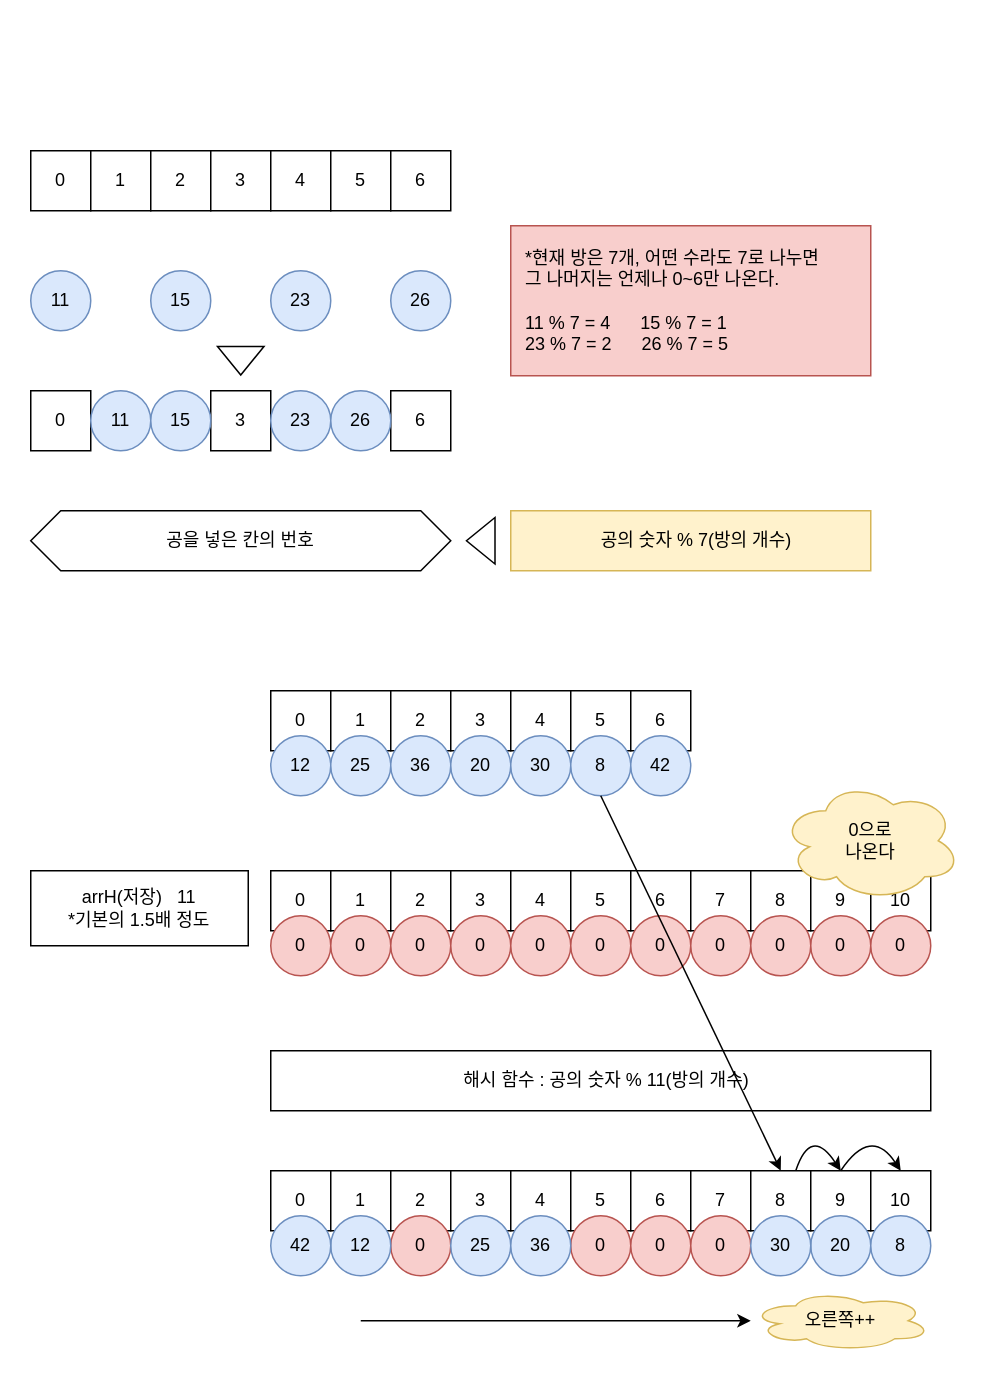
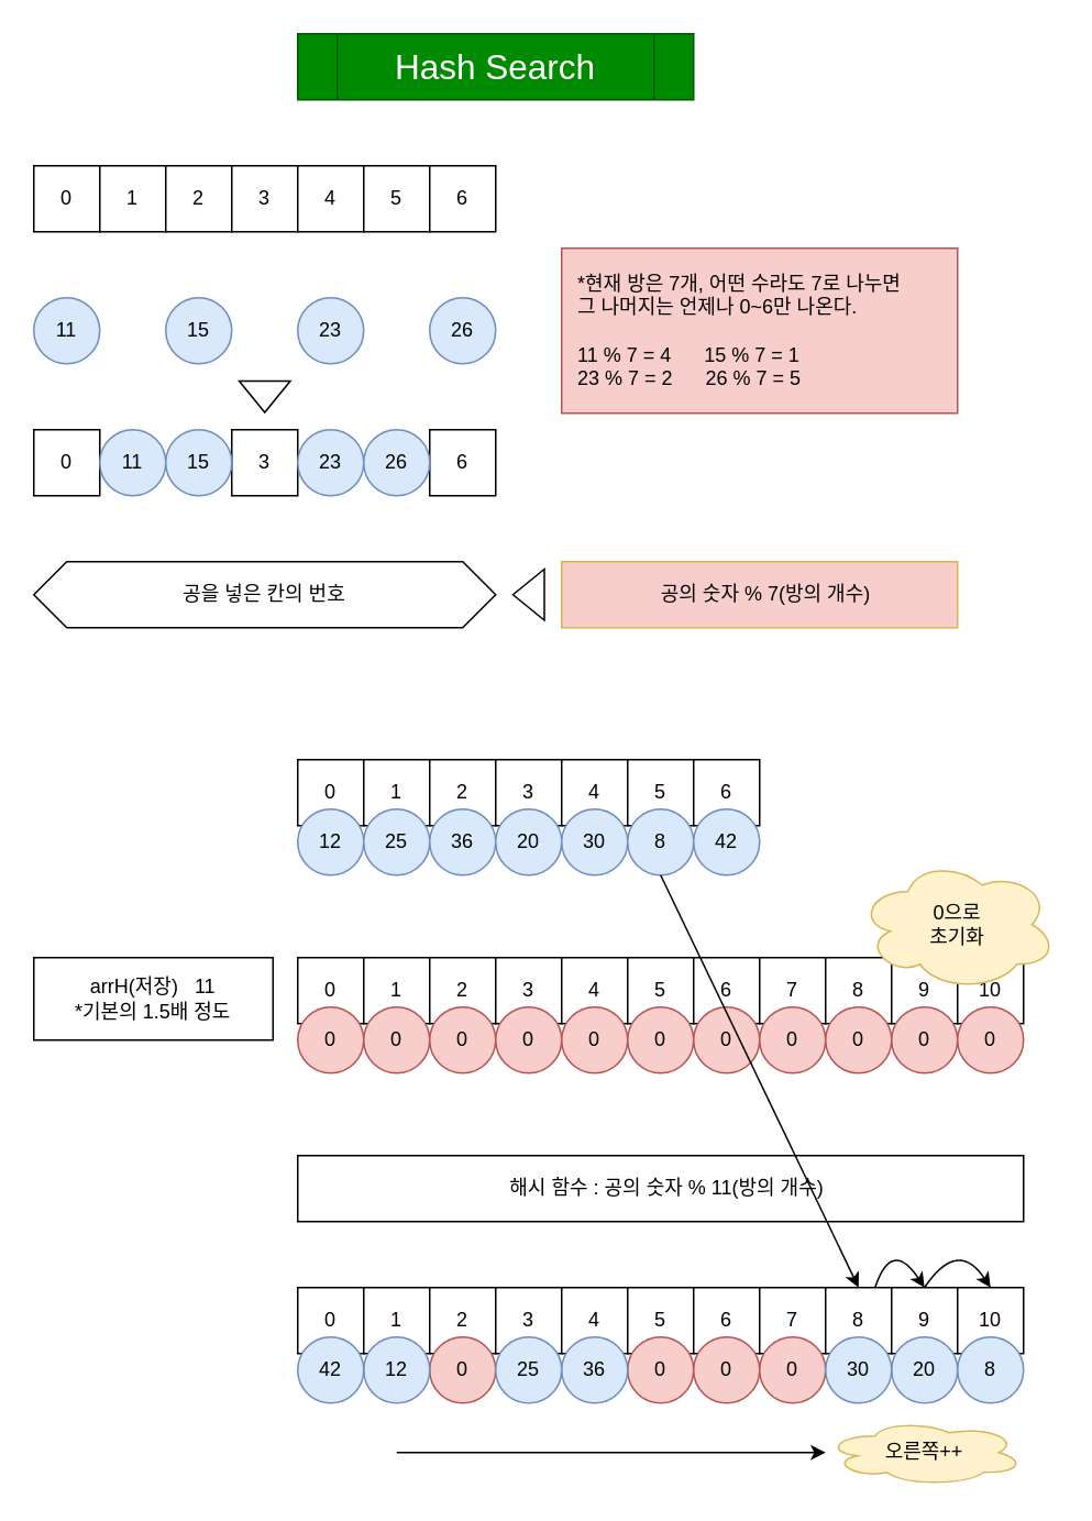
+ <mxCell id="2" value="Hash Search" style="shape=process;whiteSpace=wrap;html=1;backgroundOutline=1;fillColor=#008a00;strokeColor=#005700;fontSize=21;fontColor=#ffffff;" parent="1" vertex="1"><mxGeometry x="180" y="20" width="240" height="40" as="geometry" /></mxCell>
- <mxCell id="24" value="&lt;div style=&quot;&quot;&gt;공의 숫자 % 7(방의 개수)&lt;/div&gt;" style="rounded=0;whiteSpace=wrap;html=1;align=center;spacingLeft=8;fillColor=#fff2cc;strokeColor=#d6b656;" parent="1" vertex="1"><mxGeometry x="340" y="340" width="240" height="40" as="geometry" /></mxCell>
+ <mxCell id="24" value="&lt;div style=&quot;&quot;&gt;공의 숫자 % 7(방의 개수)&lt;/div&gt;" style="rounded=0;whiteSpace=wrap;html=1;align=center;spacingLeft=8;fillColor=#f8cecc;strokeColor=#d6b656;" parent="1" vertex="1"><mxGeometry x="340" y="340" width="240" height="40" as="geometry" /></mxCell>
- <mxCell id="63" value="0으로&lt;br&gt;나온다" style="ellipse;shape=cloud;whiteSpace=wrap;html=1;fillColor=#fff2cc;strokeColor=#d6b656;" parent="1" vertex="1"><mxGeometry x="520" y="520" width="120" height="80" as="geometry" /></mxCell>
+ <mxCell id="63" value="0으로&lt;br&gt;초기화" style="ellipse;shape=cloud;whiteSpace=wrap;html=1;fillColor=#fff2cc;strokeColor=#d6b656;" parent="1" vertex="1"><mxGeometry x="520" y="520" width="120" height="80" as="geometry" /></mxCell>
